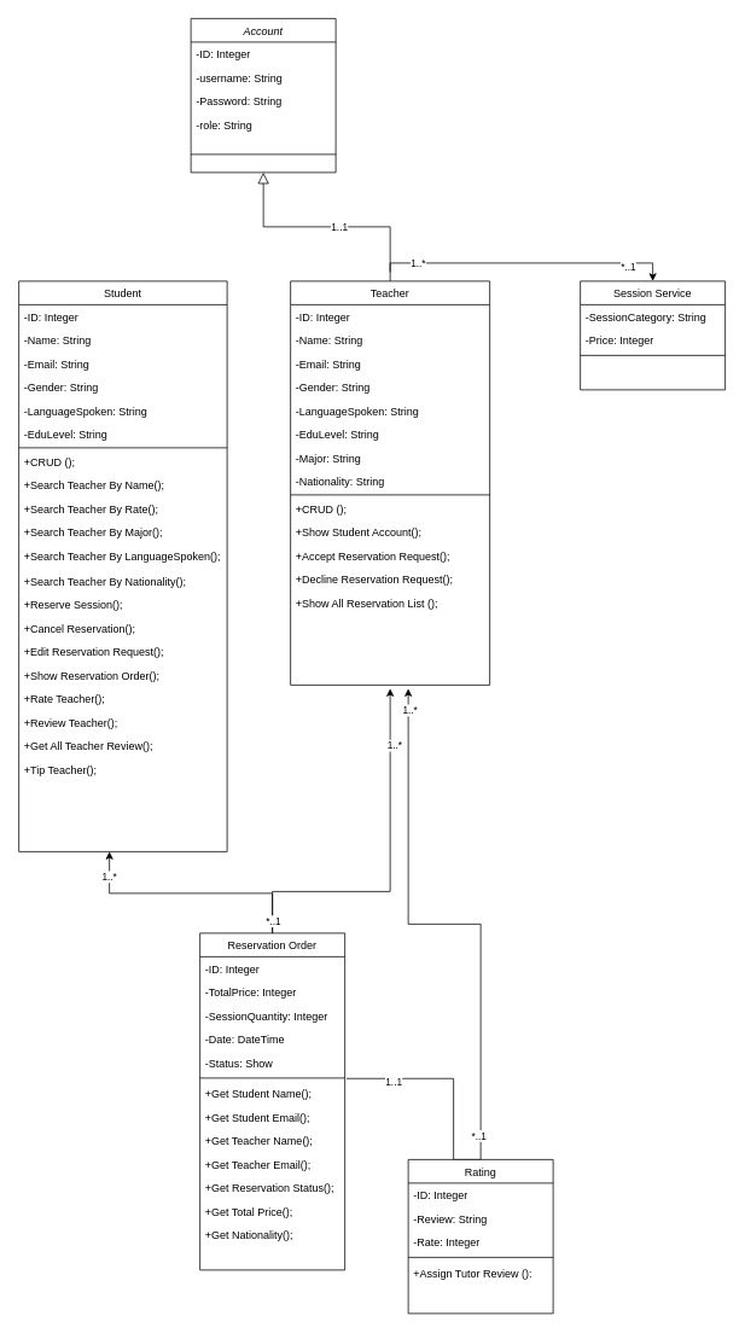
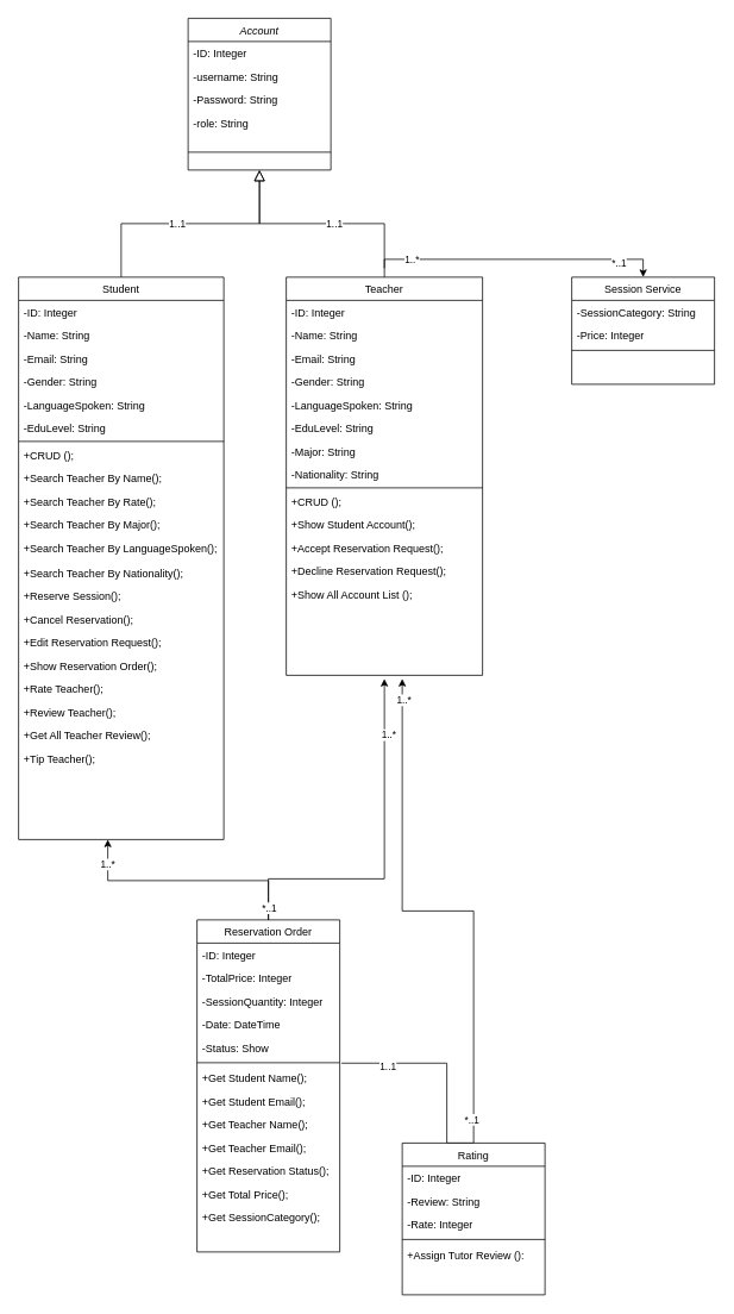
+ <mxCell id="8" value="" style="endArrow=block;endSize=10;endFill=0;shadow=0;strokeWidth=1;rounded=0;edgeStyle=elbowEdgeStyle;elbow=vertical;exitX=0.5;exitY=0;exitDx=0;exitDy=0;" parent="1" source="34" target="2" edge="1"><mxGeometry width="160" relative="1" as="geometry"><mxPoint x="190" y="310" as="sourcePoint" /><mxPoint x="190" y="153" as="targetPoint" /></mxGeometry></mxCell>
+ <mxCell id="9" value="1..1" style="edgeLabel;html=1;align=center;verticalAlign=middle;resizable=0;points=[];" parent="8" vertex="1" connectable="0"><mxGeometry x="-0.112" y="1" relative="1" as="geometry"><mxPoint as="offset" /></mxGeometry></mxCell>
- <mxCell id="27" value="+Show All Reservation List ();" style="text;align=left;verticalAlign=top;spacingLeft=4;spacingRight=4;overflow=hidden;rotatable=0;points=[[0,0.5],[1,0.5]];portConstraint=eastwest;" parent="13" vertex="1"><mxGeometry y="342" width="220" height="26" as="geometry" /></mxCell>
+ <mxCell id="27" value="+Show All Account List ();" style="text;align=left;verticalAlign=top;spacingLeft=4;spacingRight=4;overflow=hidden;rotatable=0;points=[[0,0.5],[1,0.5]];portConstraint=eastwest;" parent="13" vertex="1"><mxGeometry y="342" width="220" height="26" as="geometry" /></mxCell>
- <mxCell id="74" value="+Get Nationality();" style="text;align=left;verticalAlign=top;spacingLeft=4;spacingRight=4;overflow=hidden;rotatable=0;points=[[0,0.5],[1,0.5]];portConstraint=eastwest;" parent="61" vertex="1"><mxGeometry y="320" width="160" height="26" as="geometry" /></mxCell>
+ <mxCell id="74" value="+Get SessionCategory();" style="text;align=left;verticalAlign=top;spacingLeft=4;spacingRight=4;overflow=hidden;rotatable=0;points=[[0,0.5],[1,0.5]];portConstraint=eastwest;" parent="61" vertex="1"><mxGeometry y="320" width="160" height="26" as="geometry" /></mxCell>
